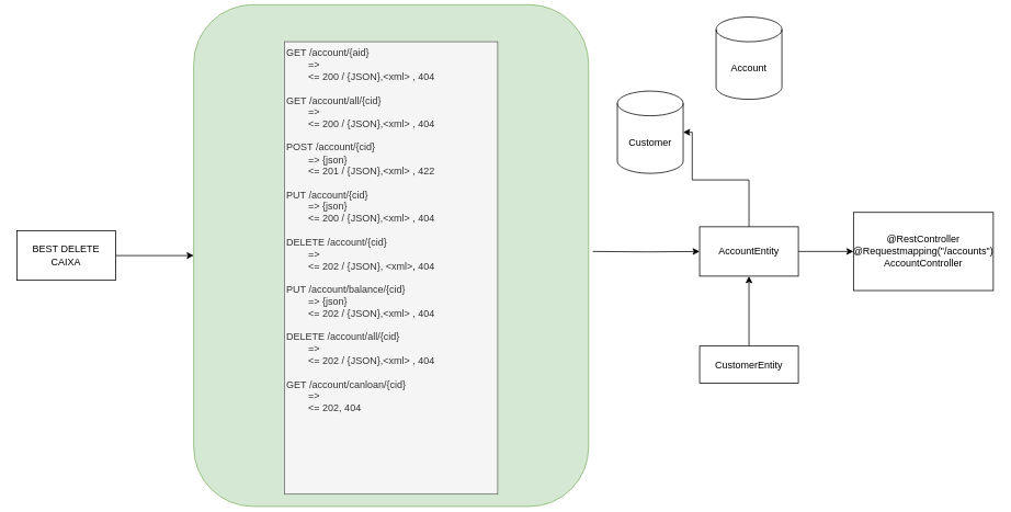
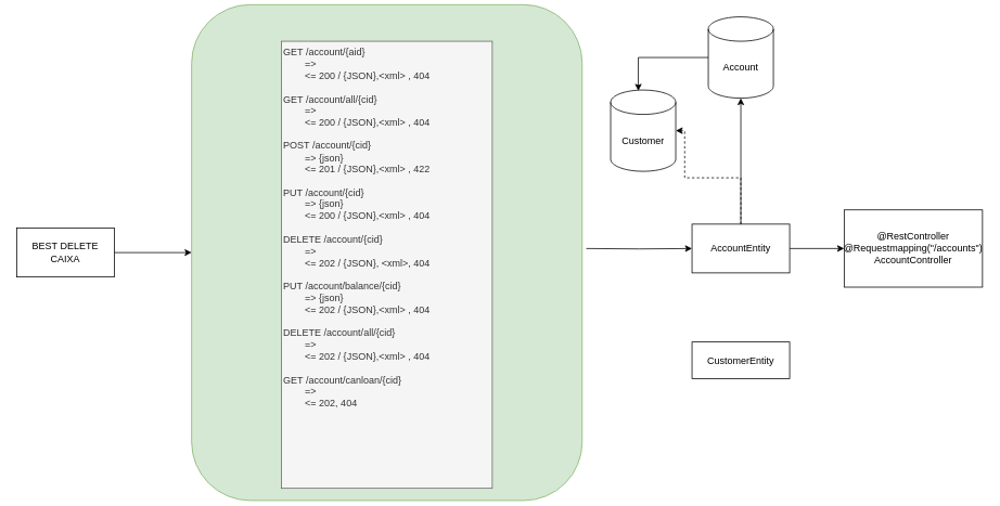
+ <mxCell id="16" style="edgeStyle=orthogonalEdgeStyle;rounded=0;orthogonalLoop=1;jettySize=auto;html=1;entryX=0.425;entryY=0.01;entryDx=0;entryDy=0;entryPerimeter=0;" edge="1" parent="1" source="10" target="15"><mxGeometry relative="1" as="geometry" /></mxCell>
+ <mxCell id="14" style="edgeStyle=orthogonalEdgeStyle;rounded=0;orthogonalLoop=1;jettySize=auto;html=1;entryX=0.5;entryY=1;entryDx=0;entryDy=0;entryPerimeter=0;" edge="1" parent="1" source="9" target="10"><mxGeometry relative="1" as="geometry" /></mxCell>
- <mxCell id="8" style="edgeStyle=orthogonalEdgeStyle;rounded=0;orthogonalLoop=1;jettySize=auto;html=1;entryX=1;entryY=0.5;entryDx=0;entryDy=0;entryPerimeter=0;" edge="1" parent="1" source="9" target="15"><mxGeometry relative="1" as="geometry"><mxPoint x="840" y="160" as="targetPoint" /><Array as="points"><mxPoint x="910" y="218" /><mxPoint x="841" y="218" /><mxPoint x="841" y="160" /></Array></mxGeometry></mxCell>
+ <mxCell id="8" style="edgeStyle=orthogonalEdgeStyle;rounded=0;orthogonalLoop=1;jettySize=auto;html=1;entryX=1;entryY=0.5;entryDx=0;entryDy=0;entryPerimeter=0;dashed=1;" edge="1" parent="1" source="9" target="15"><mxGeometry relative="1" as="geometry"><mxPoint x="840" y="160" as="targetPoint" /><Array as="points"><mxPoint x="910" y="218" /><mxPoint x="841" y="218" /><mxPoint x="841" y="160" /></Array></mxGeometry></mxCell>
- <mxCell id="11" style="edgeStyle=orthogonalEdgeStyle;rounded=0;orthogonalLoop=1;jettySize=auto;html=1;entryX=0.5;entryY=1;entryDx=0;entryDy=0;" edge="1" parent="1" source="12" target="9"><mxGeometry relative="1" as="geometry" /></mxCell>
